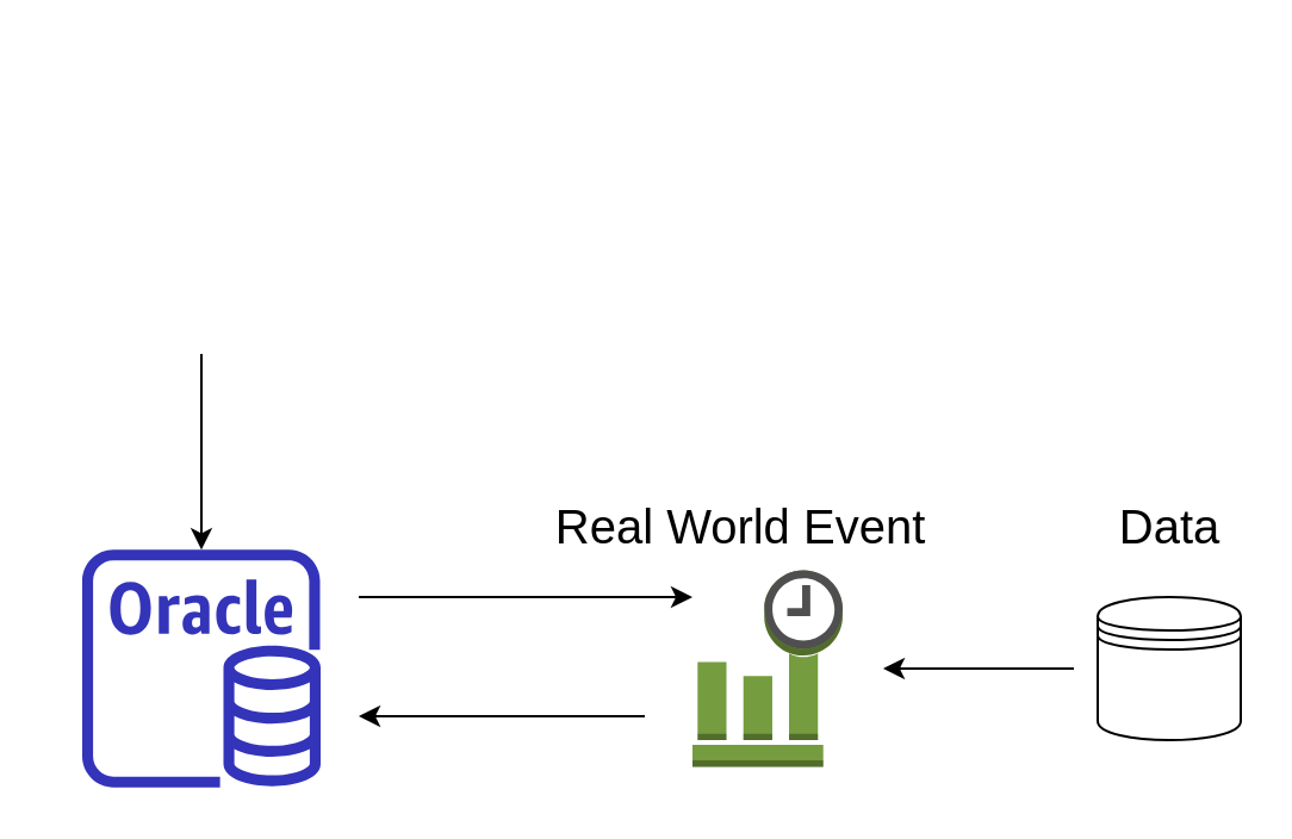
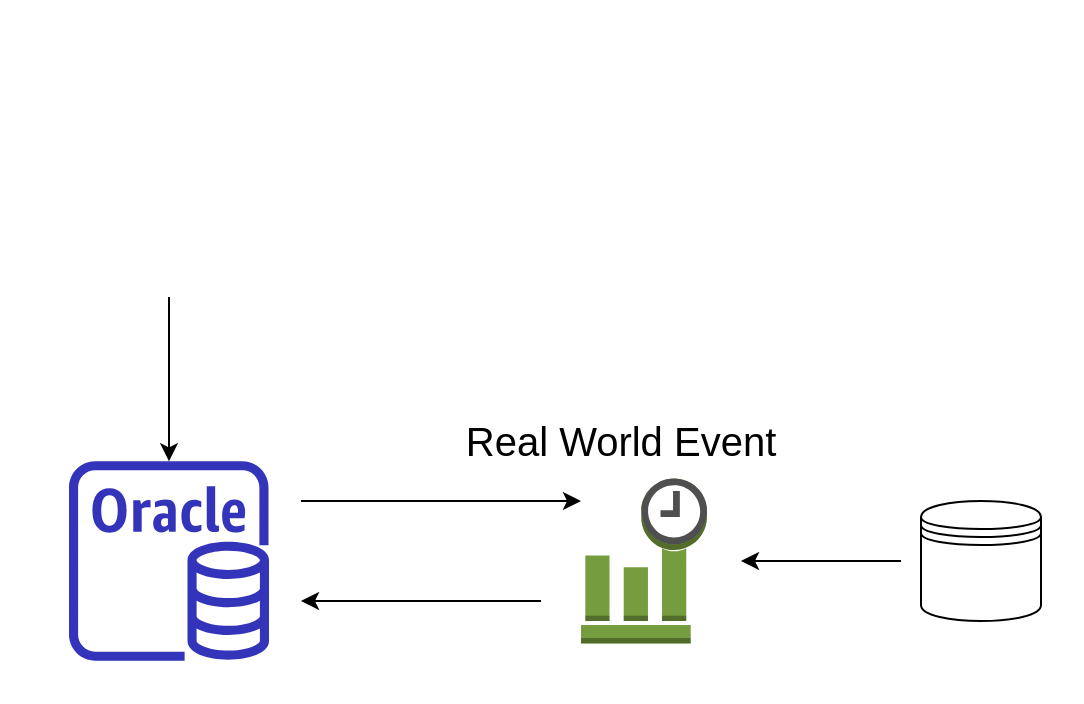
- <mxCell id="11" value="&lt;font style=&quot;font-size: 20px&quot;&gt;Data&lt;/font&gt;" style="text;html=1;align=center;verticalAlign=middle;resizable=0;points=[];autosize=1;" vertex="1" parent="1"><mxGeometry x="460" y="210" width="60" height="20" as="geometry" /></mxCell>
